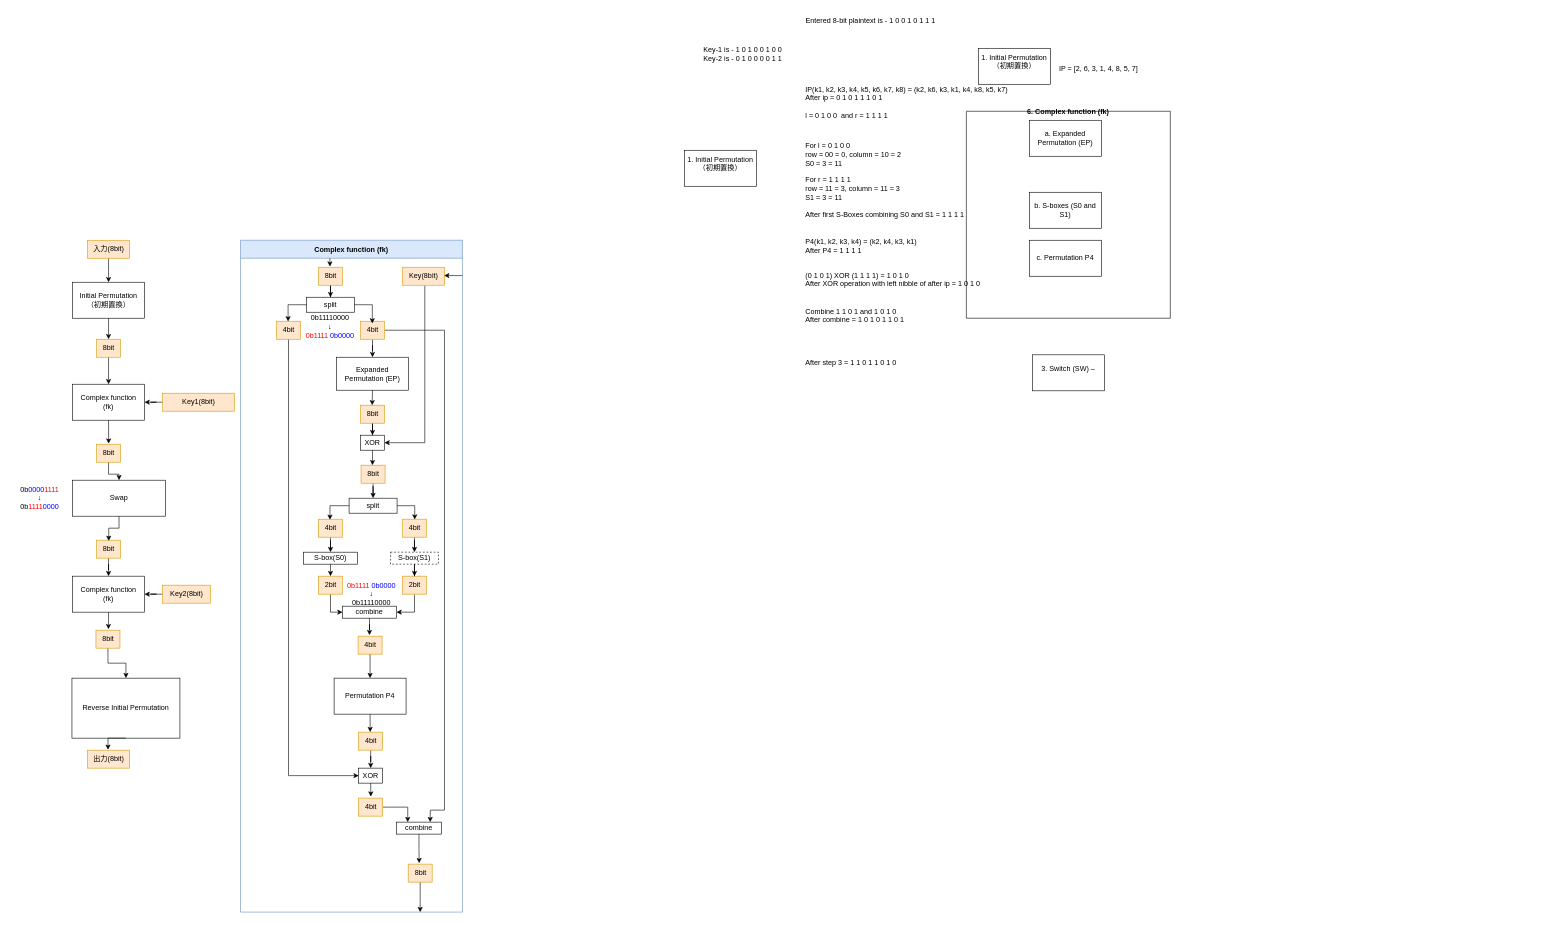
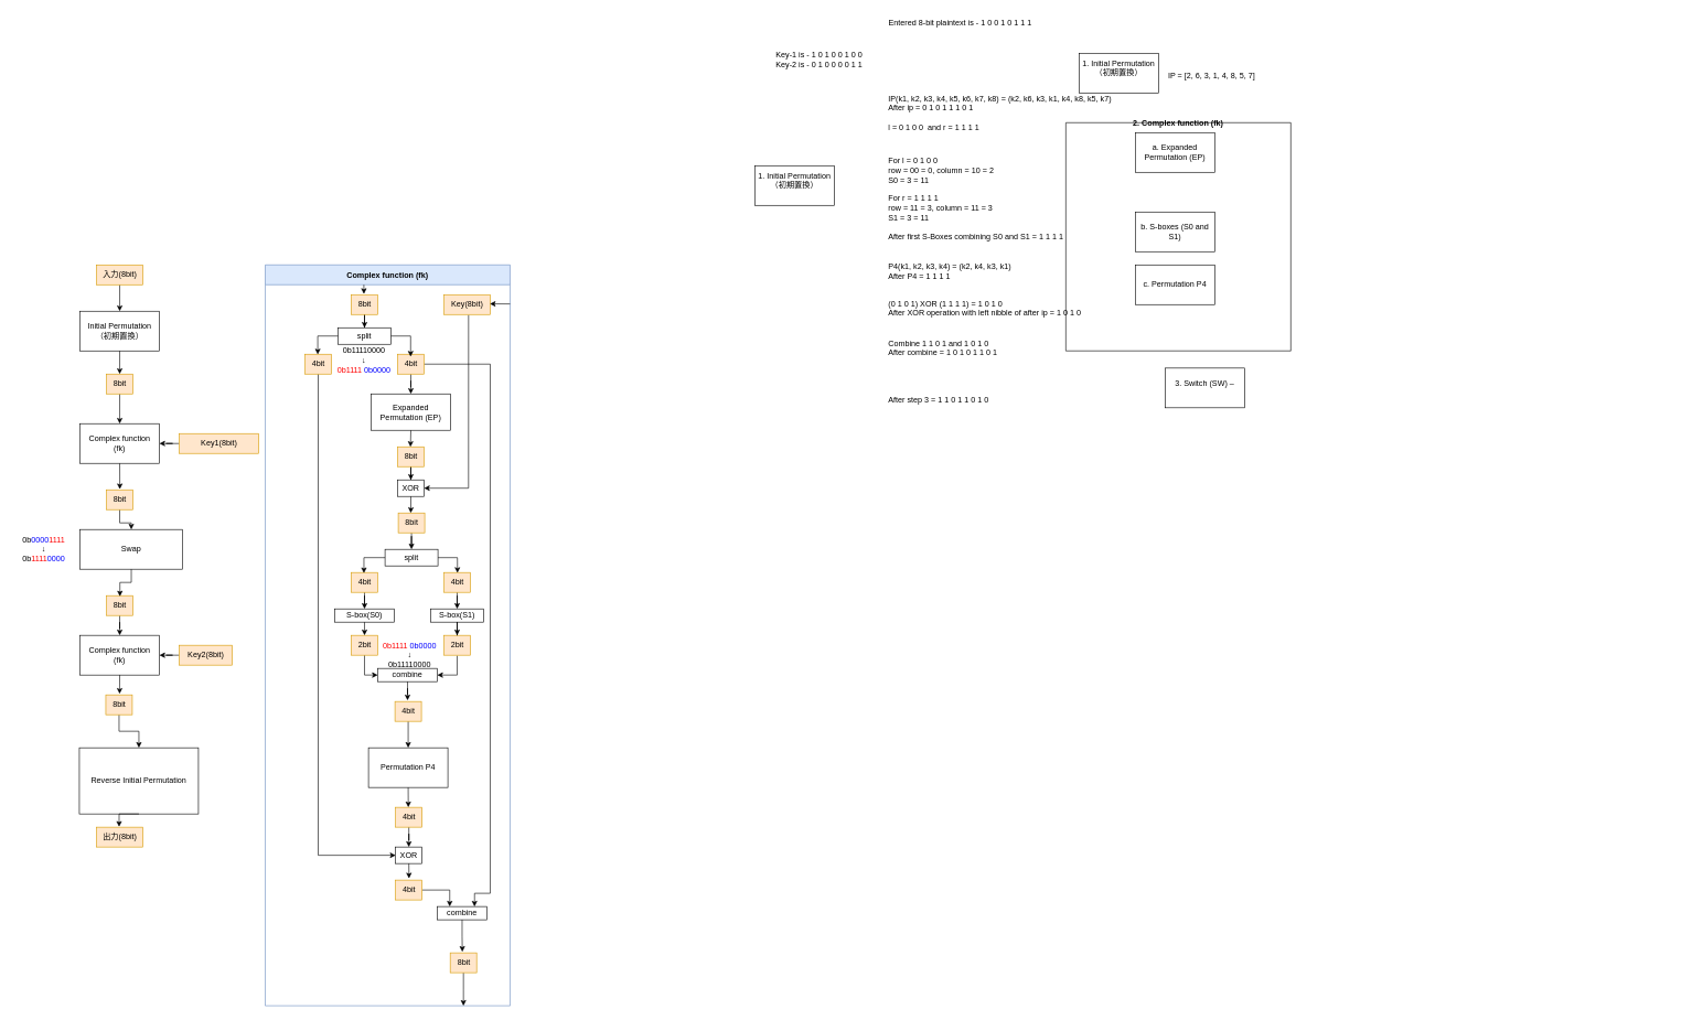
- <mxCell id="4" value="6. Complex function (fk)" style="swimlane;startSize=0;" vertex="1" parent="1"><mxGeometry x="1610" y="185" width="340" height="345" as="geometry" /></mxCell>
+ <mxCell id="4" value="2. Complex function (fk)" style="swimlane;startSize=0;" vertex="1" parent="1"><mxGeometry x="1610" y="185" width="340" height="345" as="geometry" /></mxCell>
- <mxCell id="8" value="&lt;div&gt;3. Switch (SW) –&lt;/div&gt;&lt;div&gt;&lt;br&gt;&lt;/div&gt;" style="rounded=0;whiteSpace=wrap;html=1;" vertex="1" parent="1"><mxGeometry x="1720" y="591" width="120" height="60" as="geometry" /></mxCell>
+ <mxCell id="8" value="&lt;div&gt;3. Switch (SW) –&lt;/div&gt;&lt;div&gt;&lt;br&gt;&lt;/div&gt;" style="rounded=0;whiteSpace=wrap;html=1;" vertex="1" parent="1"><mxGeometry x="1760" y="556" width="120" height="60" as="geometry" /></mxCell>
- <mxCell id="56" value="&lt;div&gt;&lt;div&gt;S-box(S1)&lt;/div&gt;&lt;/div&gt;" style="rounded=0;whiteSpace=wrap;html=1;dashed=1;" vertex="1" parent="26"><mxGeometry x="250" y="520" width="80" height="20" as="geometry" /></mxCell>
+ <mxCell id="56" value="&lt;div&gt;&lt;div&gt;S-box(S1)&lt;/div&gt;&lt;/div&gt;" style="rounded=0;whiteSpace=wrap;html=1;" vertex="1" parent="26"><mxGeometry x="250" y="520" width="80" height="20" as="geometry" /></mxCell>
